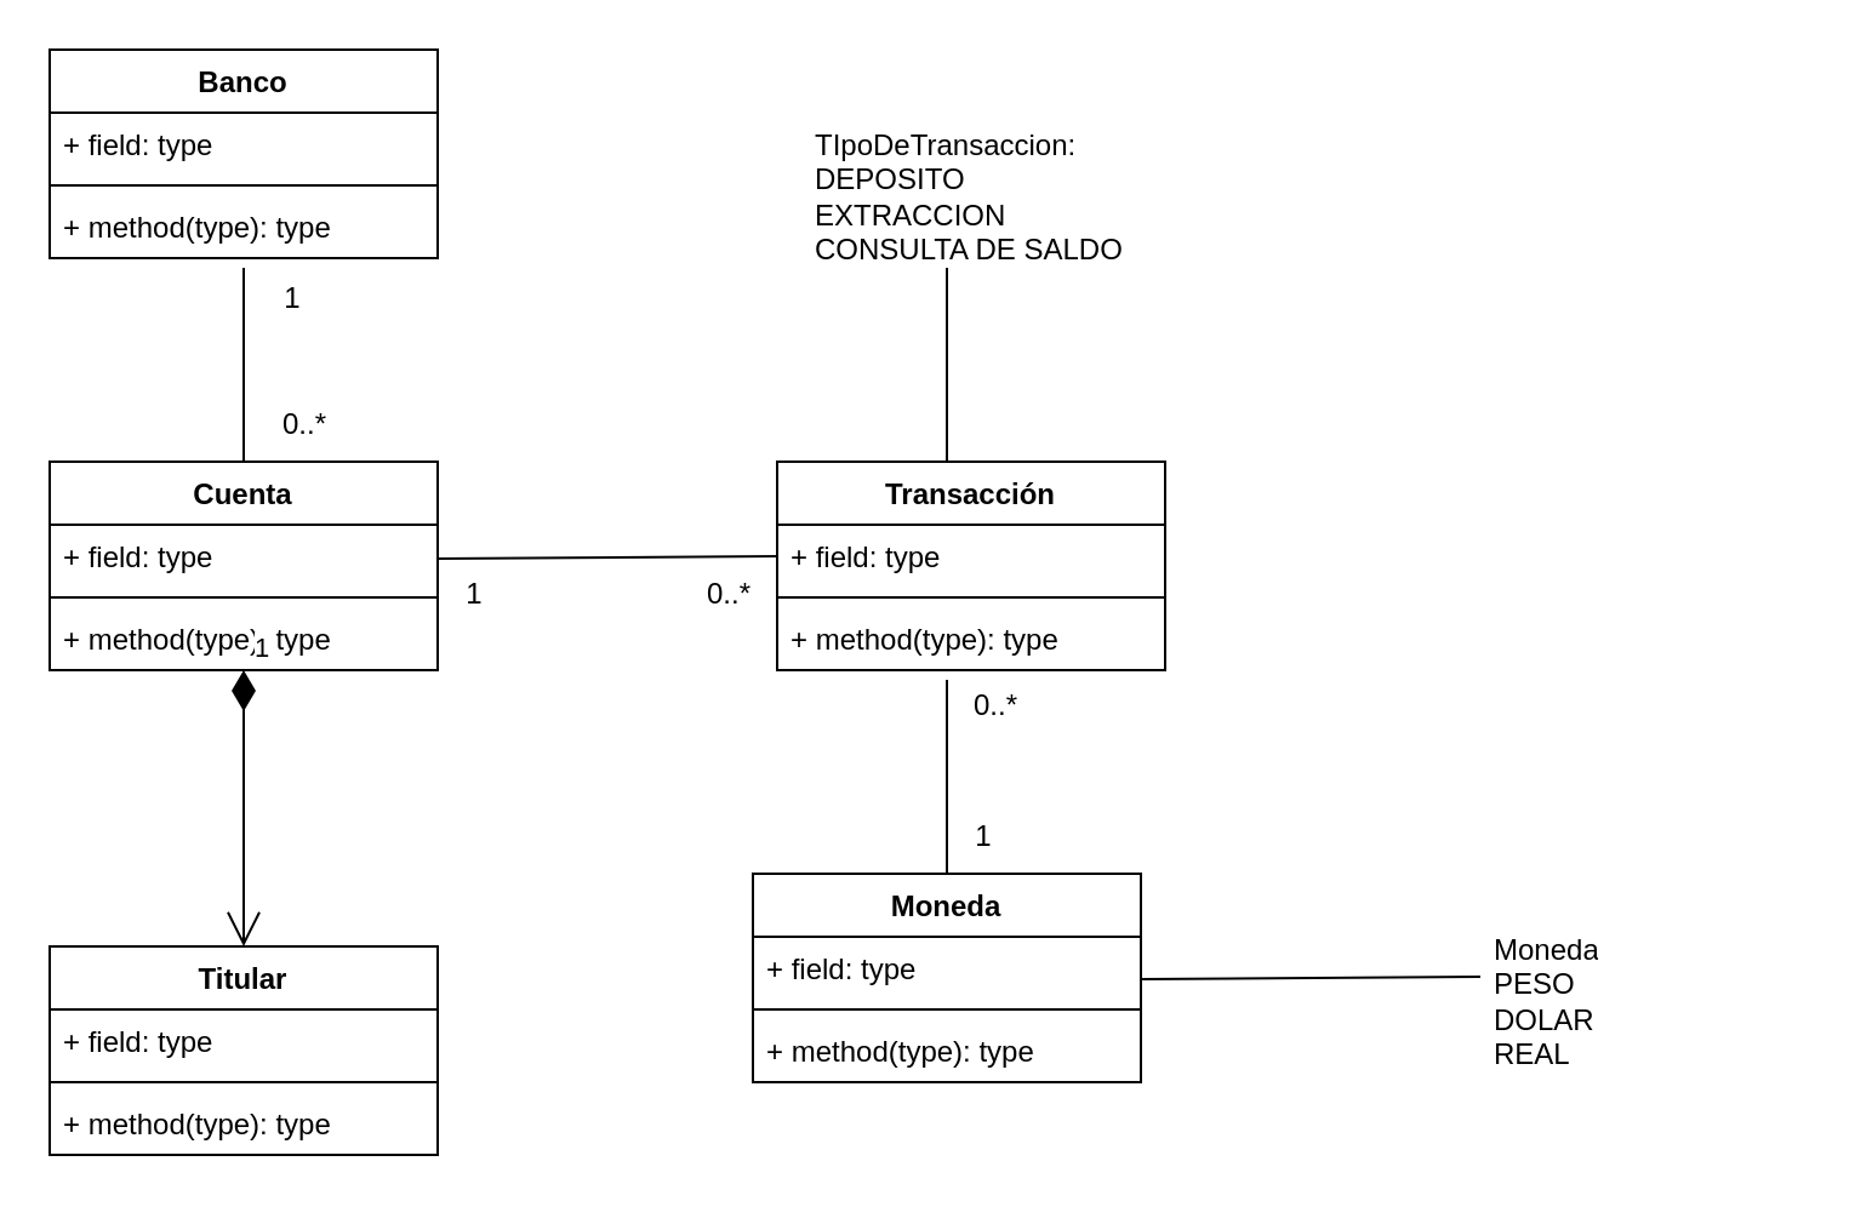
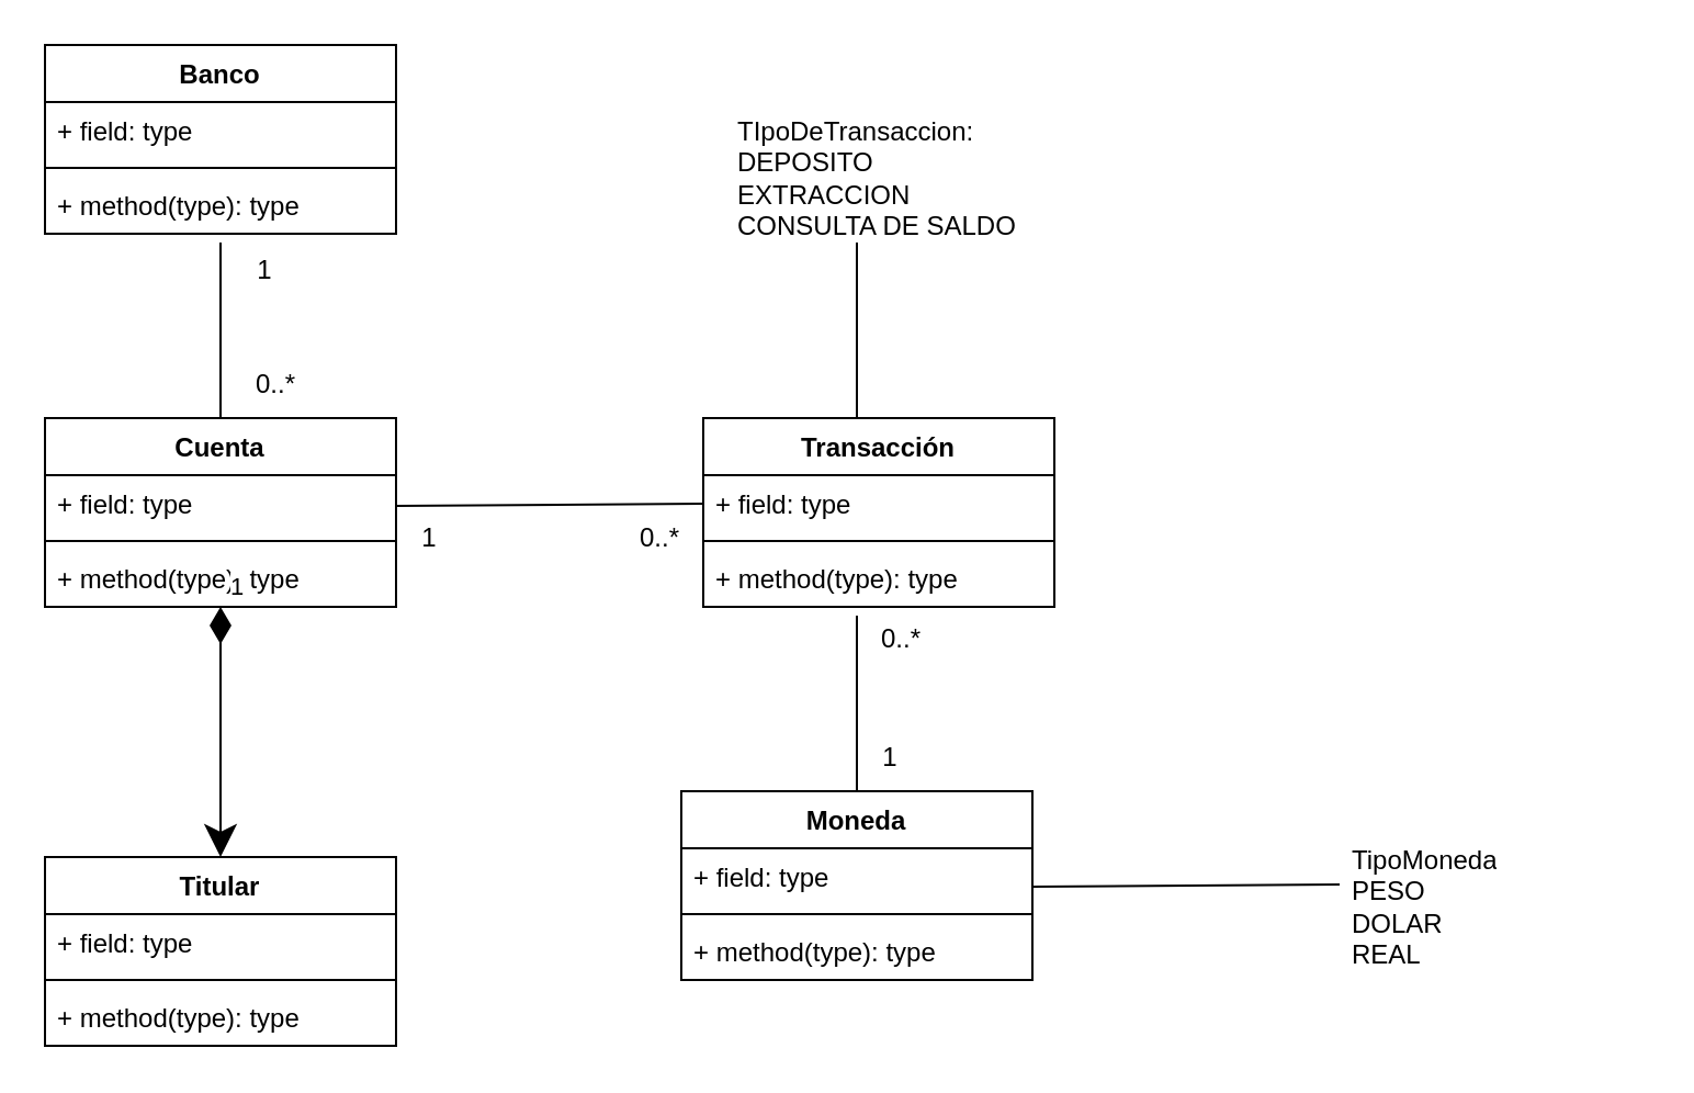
- <mxCell id="25" value="1" style="endArrow=open;html=1;endSize=12;startArrow=diamondThin;startSize=14;startFill=1;edgeStyle=orthogonalEdgeStyle;align=left;verticalAlign=bottom;rounded=0;exitX=0.5;exitY=1;exitDx=0;exitDy=0;entryX=0.5;entryY=0;entryDx=0;entryDy=0;" edge="1" parent="1" source="10" target="6"><mxGeometry x="-1" y="3" relative="1" as="geometry"><mxPoint x="-20" y="200" as="sourcePoint" /><mxPoint x="140" y="200" as="targetPoint" /></mxGeometry></mxCell>
+ <mxCell id="25" value="1" style="endArrow=classic;html=1;endSize=12;startArrow=diamondThin;startSize=14;startFill=1;edgeStyle=orthogonalEdgeStyle;align=left;verticalAlign=bottom;rounded=0;exitX=0.5;exitY=1;exitDx=0;exitDy=0;entryX=0.5;entryY=0;entryDx=0;entryDy=0;" edge="1" parent="1" source="10" target="6"><mxGeometry x="-1" y="3" relative="1" as="geometry"><mxPoint x="-20" y="200" as="sourcePoint" /><mxPoint x="140" y="200" as="targetPoint" /></mxGeometry></mxCell>
- <mxCell id="30" value="&lt;div&gt;Moneda&lt;br&gt;&lt;/div&gt;&lt;div&gt;PESO&lt;/div&gt;&lt;div&gt;DOLAR&lt;/div&gt;&lt;div&gt;REAL&lt;br&gt;&lt;/div&gt;" style="text;strokeColor=none;fillColor=none;align=left;verticalAlign=top;spacingLeft=4;spacingRight=4;overflow=hidden;rotatable=0;points=[[0,0.5],[1,0.5]];portConstraint=eastwest;whiteSpace=wrap;html=1;" vertex="1" parent="1"><mxGeometry x="610" y="378" width="140" height="62" as="geometry" /></mxCell>
+ <mxCell id="30" value="&lt;div&gt;TipoMoneda&lt;br&gt;&lt;/div&gt;&lt;div&gt;PESO&lt;/div&gt;&lt;div&gt;DOLAR&lt;/div&gt;&lt;div&gt;REAL&lt;br&gt;&lt;/div&gt;" style="text;strokeColor=none;fillColor=none;align=left;verticalAlign=top;spacingLeft=4;spacingRight=4;overflow=hidden;rotatable=0;points=[[0,0.5],[1,0.5]];portConstraint=eastwest;whiteSpace=wrap;html=1;" vertex="1" parent="1"><mxGeometry x="610" y="378" width="140" height="62" as="geometry" /></mxCell>
